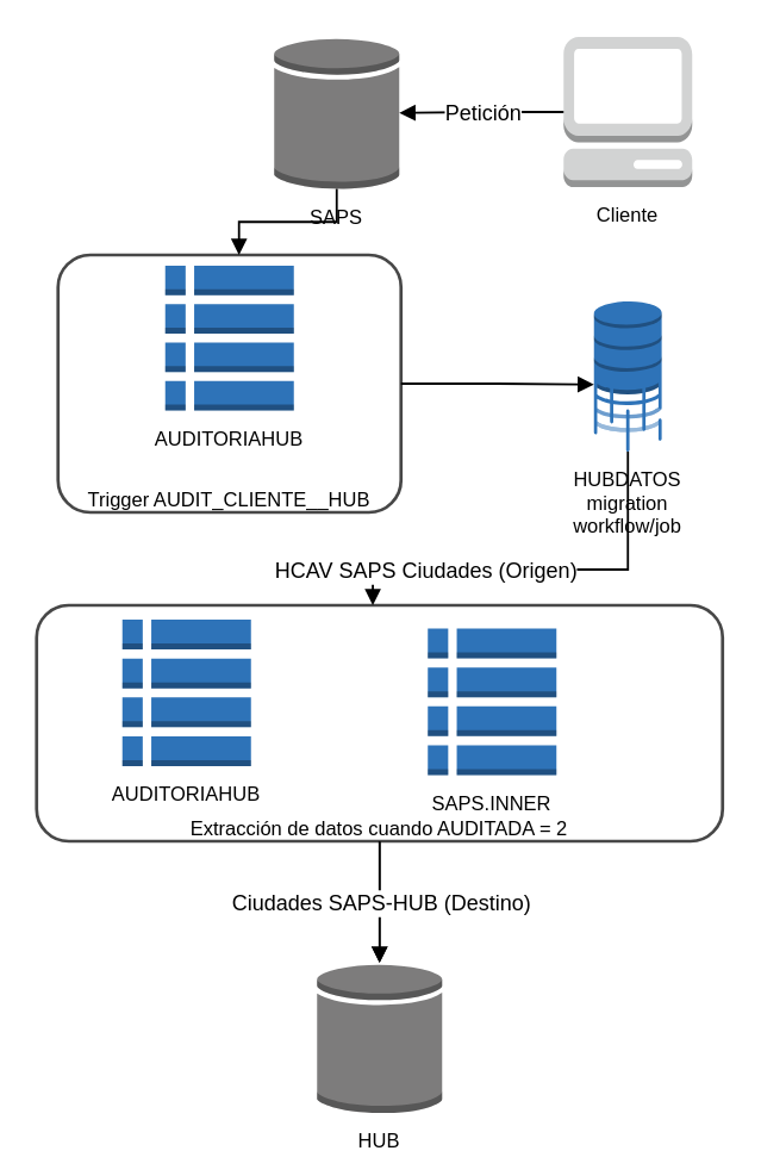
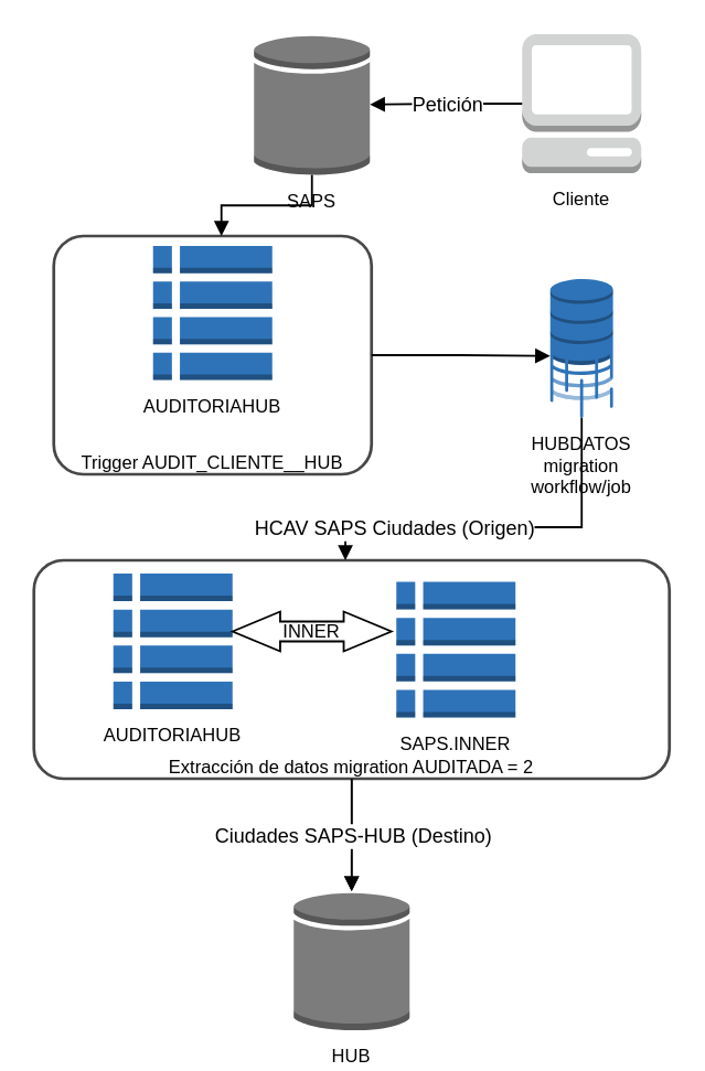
+ <mxCell id="12" value="INNER" style="html=1;whiteSpace=wrap;shape=doubleArrow;arrowWidth=0.5;arrowSize=0.3;fontSize=11;fontColor=#000000;spacing=5;strokeOpacity=100;strokeWidth=1.2;" vertex="1" parent="1"><mxGeometry x="140" y="369" width="96" height="24" as="geometry" /></mxCell>
- <mxCell id="3" value="Extracción de datos cuando AUDITADA = 2" style="html=1;whiteSpace=wrap;fontSize=11;spacing=0;strokeColor=#474747;fillOpacity=0;rounded=1;absoluteArcSize=1;arcSize=36;fillColor=#000000;strokeWidth=1.8;verticalAlign=bottom;" vertex="1" parent="1"><mxGeometry x="20" y="338" width="384" height="132" as="geometry" /></mxCell>
+ <mxCell id="3" value="Extracción de datos migration AUDITADA = 2" style="html=1;whiteSpace=wrap;fontSize=11;spacing=0;strokeColor=#474747;fillOpacity=0;rounded=1;absoluteArcSize=1;arcSize=36;fillColor=#000000;strokeWidth=1.8;verticalAlign=bottom;" vertex="1" parent="1"><mxGeometry x="20" y="338" width="384" height="132" as="geometry" /></mxCell>
